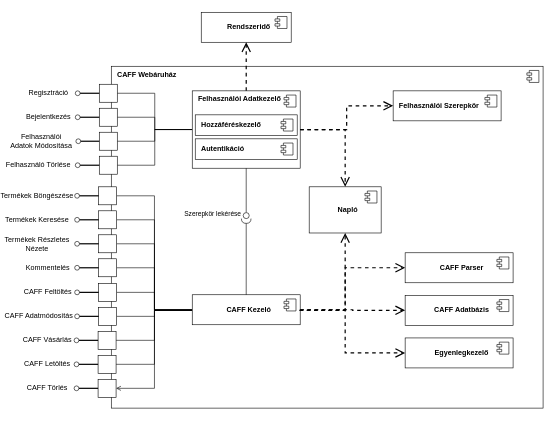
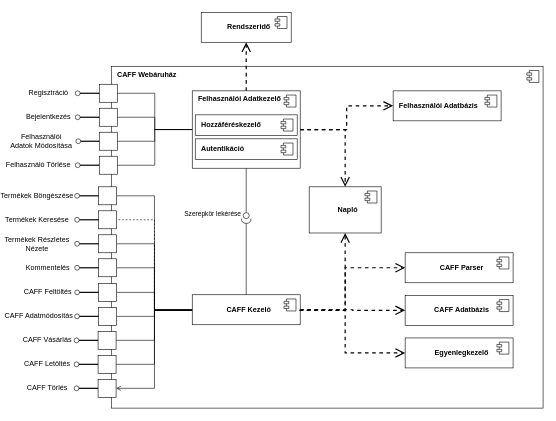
- <mxCell id="21" value="&lt;b&gt;Felhasználói Szerepkör&lt;br&gt;&lt;/b&gt;" style="html=1;dropTarget=0;align=left;verticalAlign=middle;spacingLeft=8;" parent="1" vertex="1"><mxGeometry x="552" y="151" width="180" height="50" as="geometry" /></mxCell>
+ <mxCell id="21" value="&lt;b&gt;Felhasználói Adatbázis&lt;br&gt;&lt;/b&gt;" style="html=1;dropTarget=0;align=left;verticalAlign=middle;spacingLeft=8;" parent="1" vertex="1"><mxGeometry x="552" y="151" width="180" height="50" as="geometry" /></mxCell>
- <mxCell id="17" style="edgeStyle=orthogonalEdgeStyle;rounded=0;orthogonalLoop=1;jettySize=auto;html=1;entryX=0.5;entryY=0;entryDx=0;entryDy=0;endArrow=none;endFill=0;" parent="1" source="19" target="42" edge="1"><mxGeometry relative="1" as="geometry" /></mxCell>
+ <mxCell id="17" style="edgeStyle=orthogonalEdgeStyle;rounded=0;orthogonalLoop=1;jettySize=auto;html=1;entryX=0.5;entryY=0;entryDx=0;entryDy=0;endArrow=none;endFill=0;dashed=1;" parent="1" source="19" target="42" edge="1"><mxGeometry relative="1" as="geometry" /></mxCell>
